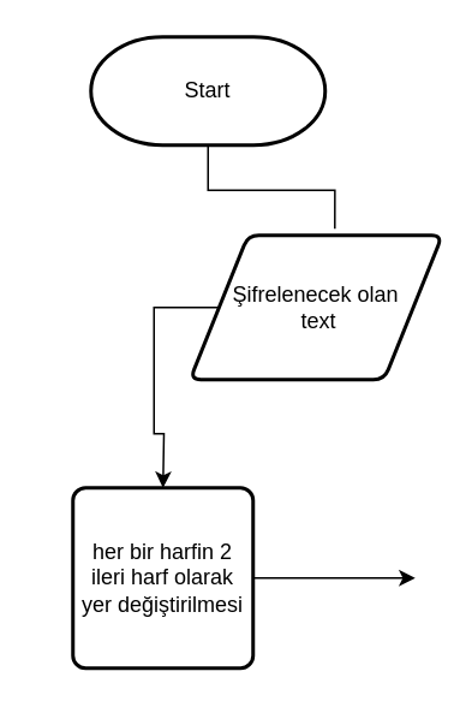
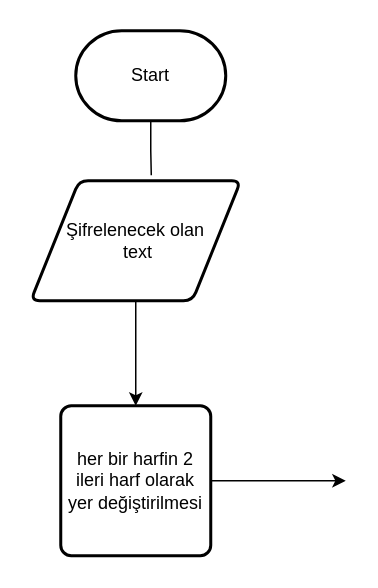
- <mxCell id="3" value="Start" style="strokeWidth=2;html=1;shape=mxgraph.flowchart.terminator;whiteSpace=wrap;" vertex="1" parent="1"><mxGeometry x="50" y="20" width="130" height="60" as="geometry" /></mxCell>
+ <mxCell id="3" value="Start" style="strokeWidth=2;html=1;shape=mxgraph.flowchart.terminator;whiteSpace=wrap;" vertex="1" parent="1"><mxGeometry x="50" y="20" width="100" height="60" as="geometry" /></mxCell>
- <mxCell id="5" value="Şifrelenecek olan&lt;br&gt;&amp;nbsp;text&lt;br&gt;" style="shape=parallelogram;html=1;strokeWidth=2;perimeter=parallelogramPerimeter;whiteSpace=wrap;rounded=1;arcSize=12;size=0.23;" vertex="1" parent="1"><mxGeometry x="105" y="130" width="140" height="80" as="geometry" /></mxCell>
+ <mxCell id="5" value="Şifrelenecek olan&lt;br&gt;&amp;nbsp;text&lt;br&gt;" style="shape=parallelogram;html=1;strokeWidth=2;perimeter=parallelogramPerimeter;whiteSpace=wrap;rounded=1;arcSize=12;size=0.23;" vertex="1" parent="1"><mxGeometry x="20" y="120" width="140" height="80" as="geometry" /></mxCell>
